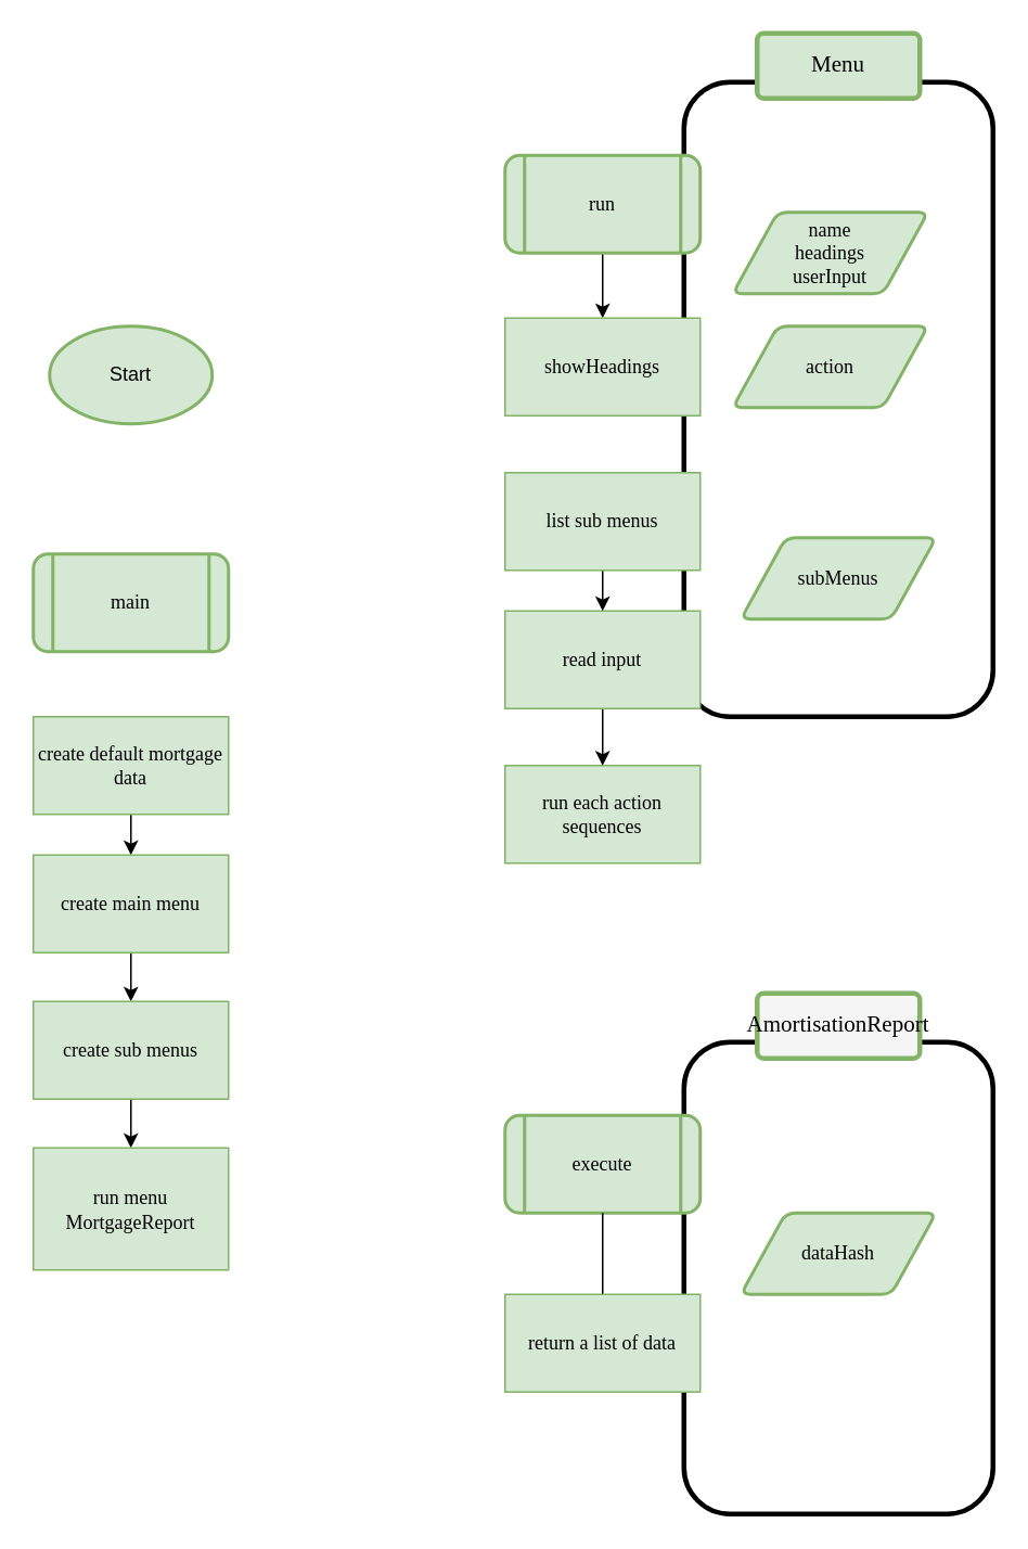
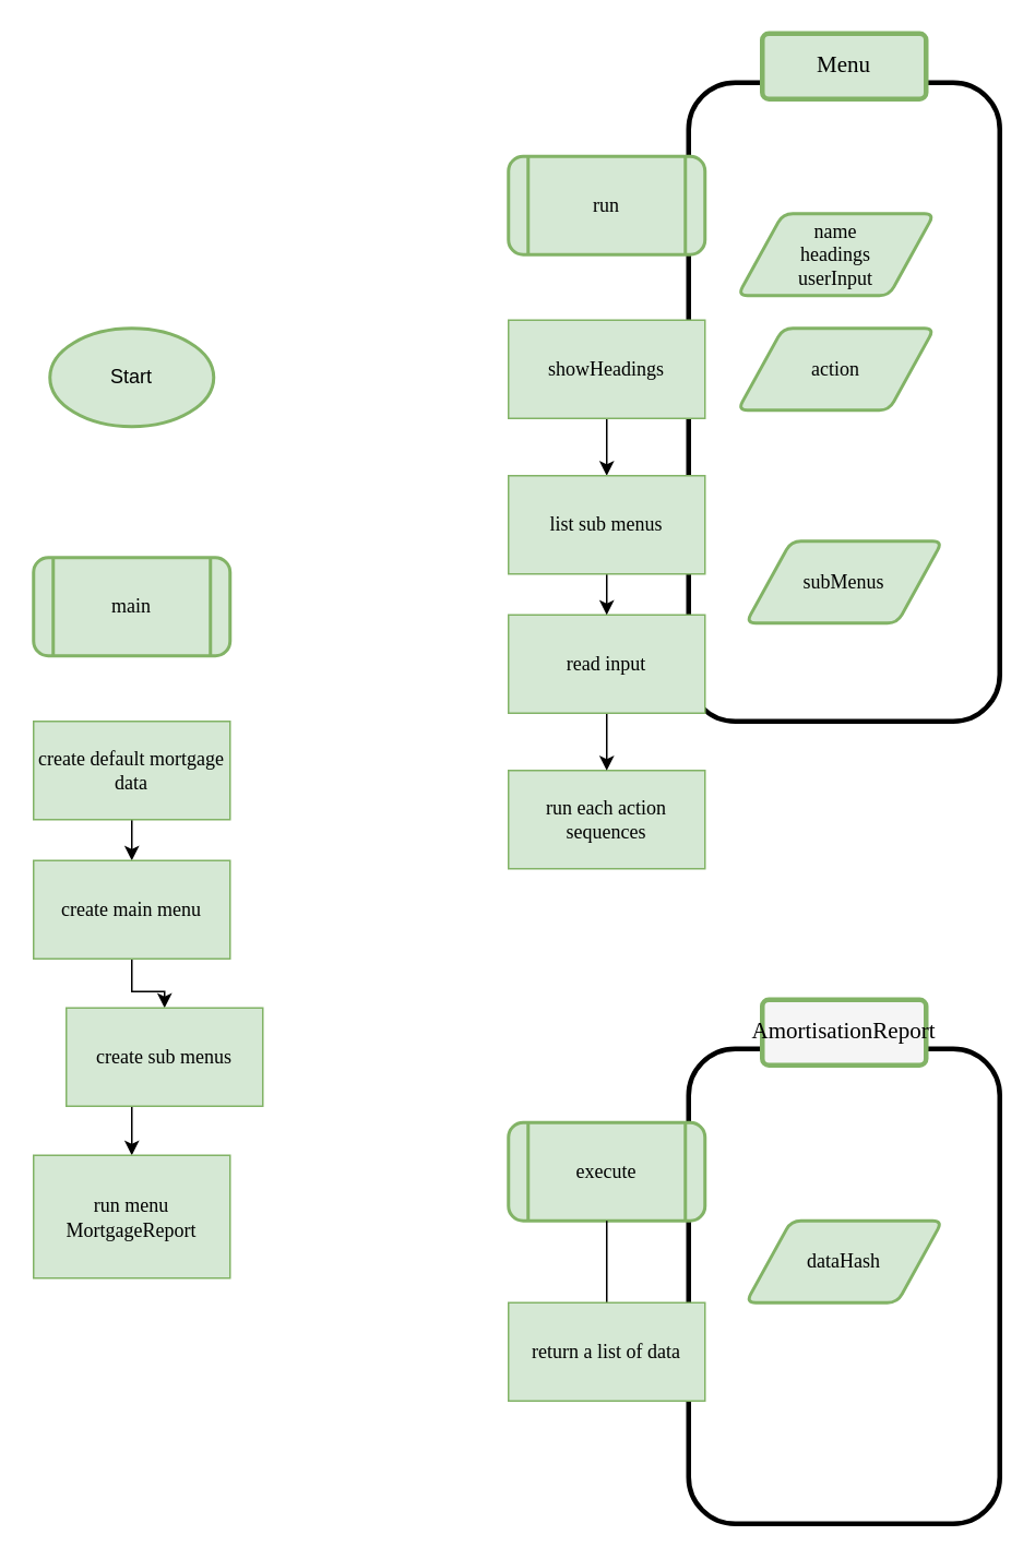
- <mxCell id="10" style="edgeStyle=orthogonalEdgeStyle;rounded=0;orthogonalLoop=1;jettySize=auto;html=1;exitX=0.5;exitY=1;exitDx=0;exitDy=0;entryX=0.5;entryY=0;entryDx=0;entryDy=0;fontFamily=SF Mono;" parent="1" source="11" target="16" edge="1"><mxGeometry relative="1" as="geometry" /></mxCell>
+ <mxCell id="15" style="edgeStyle=orthogonalEdgeStyle;rounded=0;orthogonalLoop=1;jettySize=auto;html=1;exitX=0.5;exitY=1;exitDx=0;exitDy=0;entryX=0.5;entryY=0;entryDx=0;entryDy=0;fontFamily=SF Mono;" parent="1" source="16" target="21" edge="1"><mxGeometry relative="1" as="geometry" /></mxCell>
- <mxCell id="8" value="create sub menus" style="rounded=0;whiteSpace=wrap;html=1;fillColor=#d5e8d4;strokeColor=#82b366;fontFamily=SF Mono;" parent="1" vertex="1"><mxGeometry x="20" y="615" width="120" height="60" as="geometry" /></mxCell>
+ <mxCell id="8" value="create sub menus" style="rounded=0;whiteSpace=wrap;html=1;fillColor=#d5e8d4;strokeColor=#82b366;fontFamily=SF Mono;" parent="1" vertex="1"><mxGeometry x="40" y="615" width="120" height="60" as="geometry" /></mxCell>
